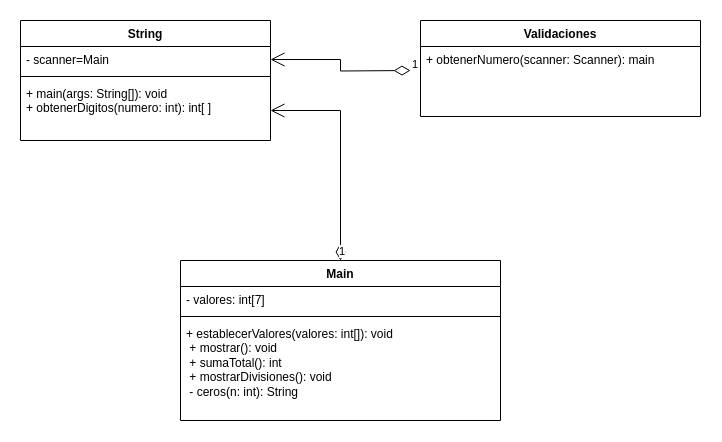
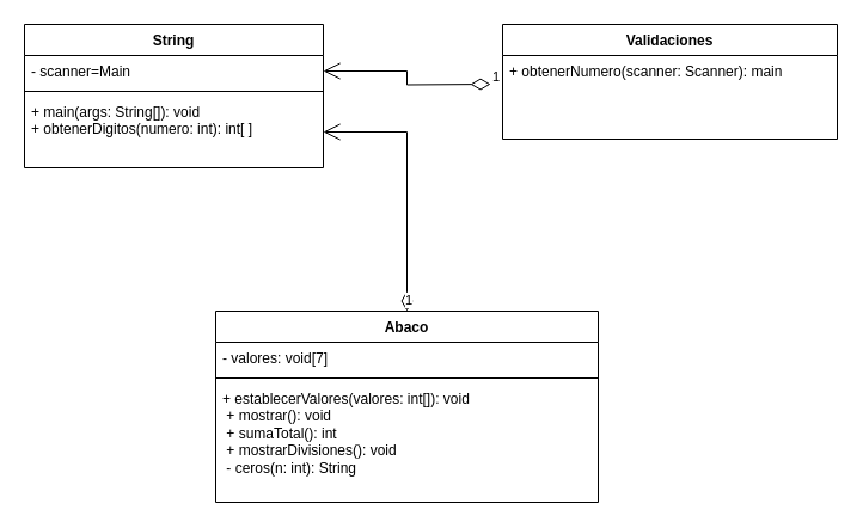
- <mxCell id="6" value="Main" style="swimlane;fontStyle=1;align=center;verticalAlign=top;childLayout=stackLayout;horizontal=1;startSize=26;horizontalStack=0;resizeParent=1;resizeParentMax=0;resizeLast=0;collapsible=1;marginBottom=0;whiteSpace=wrap;html=1;" parent="1" vertex="1"><mxGeometry x="180" y="260" width="320" height="160" as="geometry"><mxRectangle x="440" y="360" width="80" height="30" as="alternateBounds" /></mxGeometry></mxCell>
+ <mxCell id="6" value="Abaco" style="swimlane;fontStyle=1;align=center;verticalAlign=top;childLayout=stackLayout;horizontal=1;startSize=26;horizontalStack=0;resizeParent=1;resizeParentMax=0;resizeLast=0;collapsible=1;marginBottom=0;whiteSpace=wrap;html=1;" parent="1" vertex="1"><mxGeometry x="180" y="260" width="320" height="160" as="geometry"><mxRectangle x="440" y="360" width="80" height="30" as="alternateBounds" /></mxGeometry></mxCell>
- <mxCell id="7" value="- valores: int[7]   " style="text;strokeColor=none;fillColor=none;align=left;verticalAlign=top;spacingLeft=4;spacingRight=4;overflow=hidden;rotatable=0;points=[[0,0.5],[1,0.5]];portConstraint=eastwest;whiteSpace=wrap;html=1;" parent="6" vertex="1"><mxGeometry y="26" width="320" height="26" as="geometry" /></mxCell>
+ <mxCell id="7" value="- valores: void[7]   " style="text;strokeColor=none;fillColor=none;align=left;verticalAlign=top;spacingLeft=4;spacingRight=4;overflow=hidden;rotatable=0;points=[[0,0.5],[1,0.5]];portConstraint=eastwest;whiteSpace=wrap;html=1;" parent="6" vertex="1"><mxGeometry y="26" width="320" height="26" as="geometry" /></mxCell>
